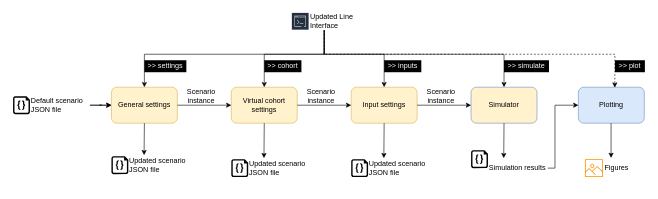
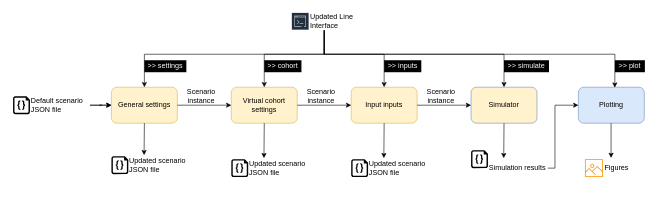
- <mxCell id="45" value="" style="endArrow=classic;html=1;rounded=0;exitX=0.25;exitY=1;exitDx=0;exitDy=0;entryX=0.553;entryY=0.011;entryDx=0;entryDy=0;entryPerimeter=0;dashed=1;" edge="1" parent="1" source="6" target="44"><mxGeometry width="50" height="50" relative="1" as="geometry"><mxPoint x="550" y="60" as="sourcePoint" /><mxPoint x="850" y="155" as="targetPoint" /><Array as="points"><mxPoint x="540" y="90" /><mxPoint x="1025" y="90" /></Array></mxGeometry></mxCell>
+ <mxCell id="45" value="" style="endArrow=classic;html=1;rounded=0;exitX=0.25;exitY=1;exitDx=0;exitDy=0;entryX=0.553;entryY=0.011;entryDx=0;entryDy=0;entryPerimeter=0;" edge="1" parent="1" source="6" target="44"><mxGeometry width="50" height="50" relative="1" as="geometry"><mxPoint x="550" y="60" as="sourcePoint" /><mxPoint x="850" y="155" as="targetPoint" /><Array as="points"><mxPoint x="540" y="90" /><mxPoint x="1025" y="90" /></Array></mxGeometry></mxCell>
- <mxCell id="14" value="Input settings" style="rounded=1;whiteSpace=wrap;html=1;fillColor=#fff2cc;strokeColor=#d6b656;" parent="1" vertex="1"><mxGeometry x="585" y="145" width="110" height="60" as="geometry" /></mxCell>
+ <mxCell id="14" value="Input inputs" style="rounded=1;whiteSpace=wrap;html=1;fillColor=#fff2cc;strokeColor=#d6b656;" parent="1" vertex="1"><mxGeometry x="585" y="145" width="110" height="60" as="geometry" /></mxCell>
